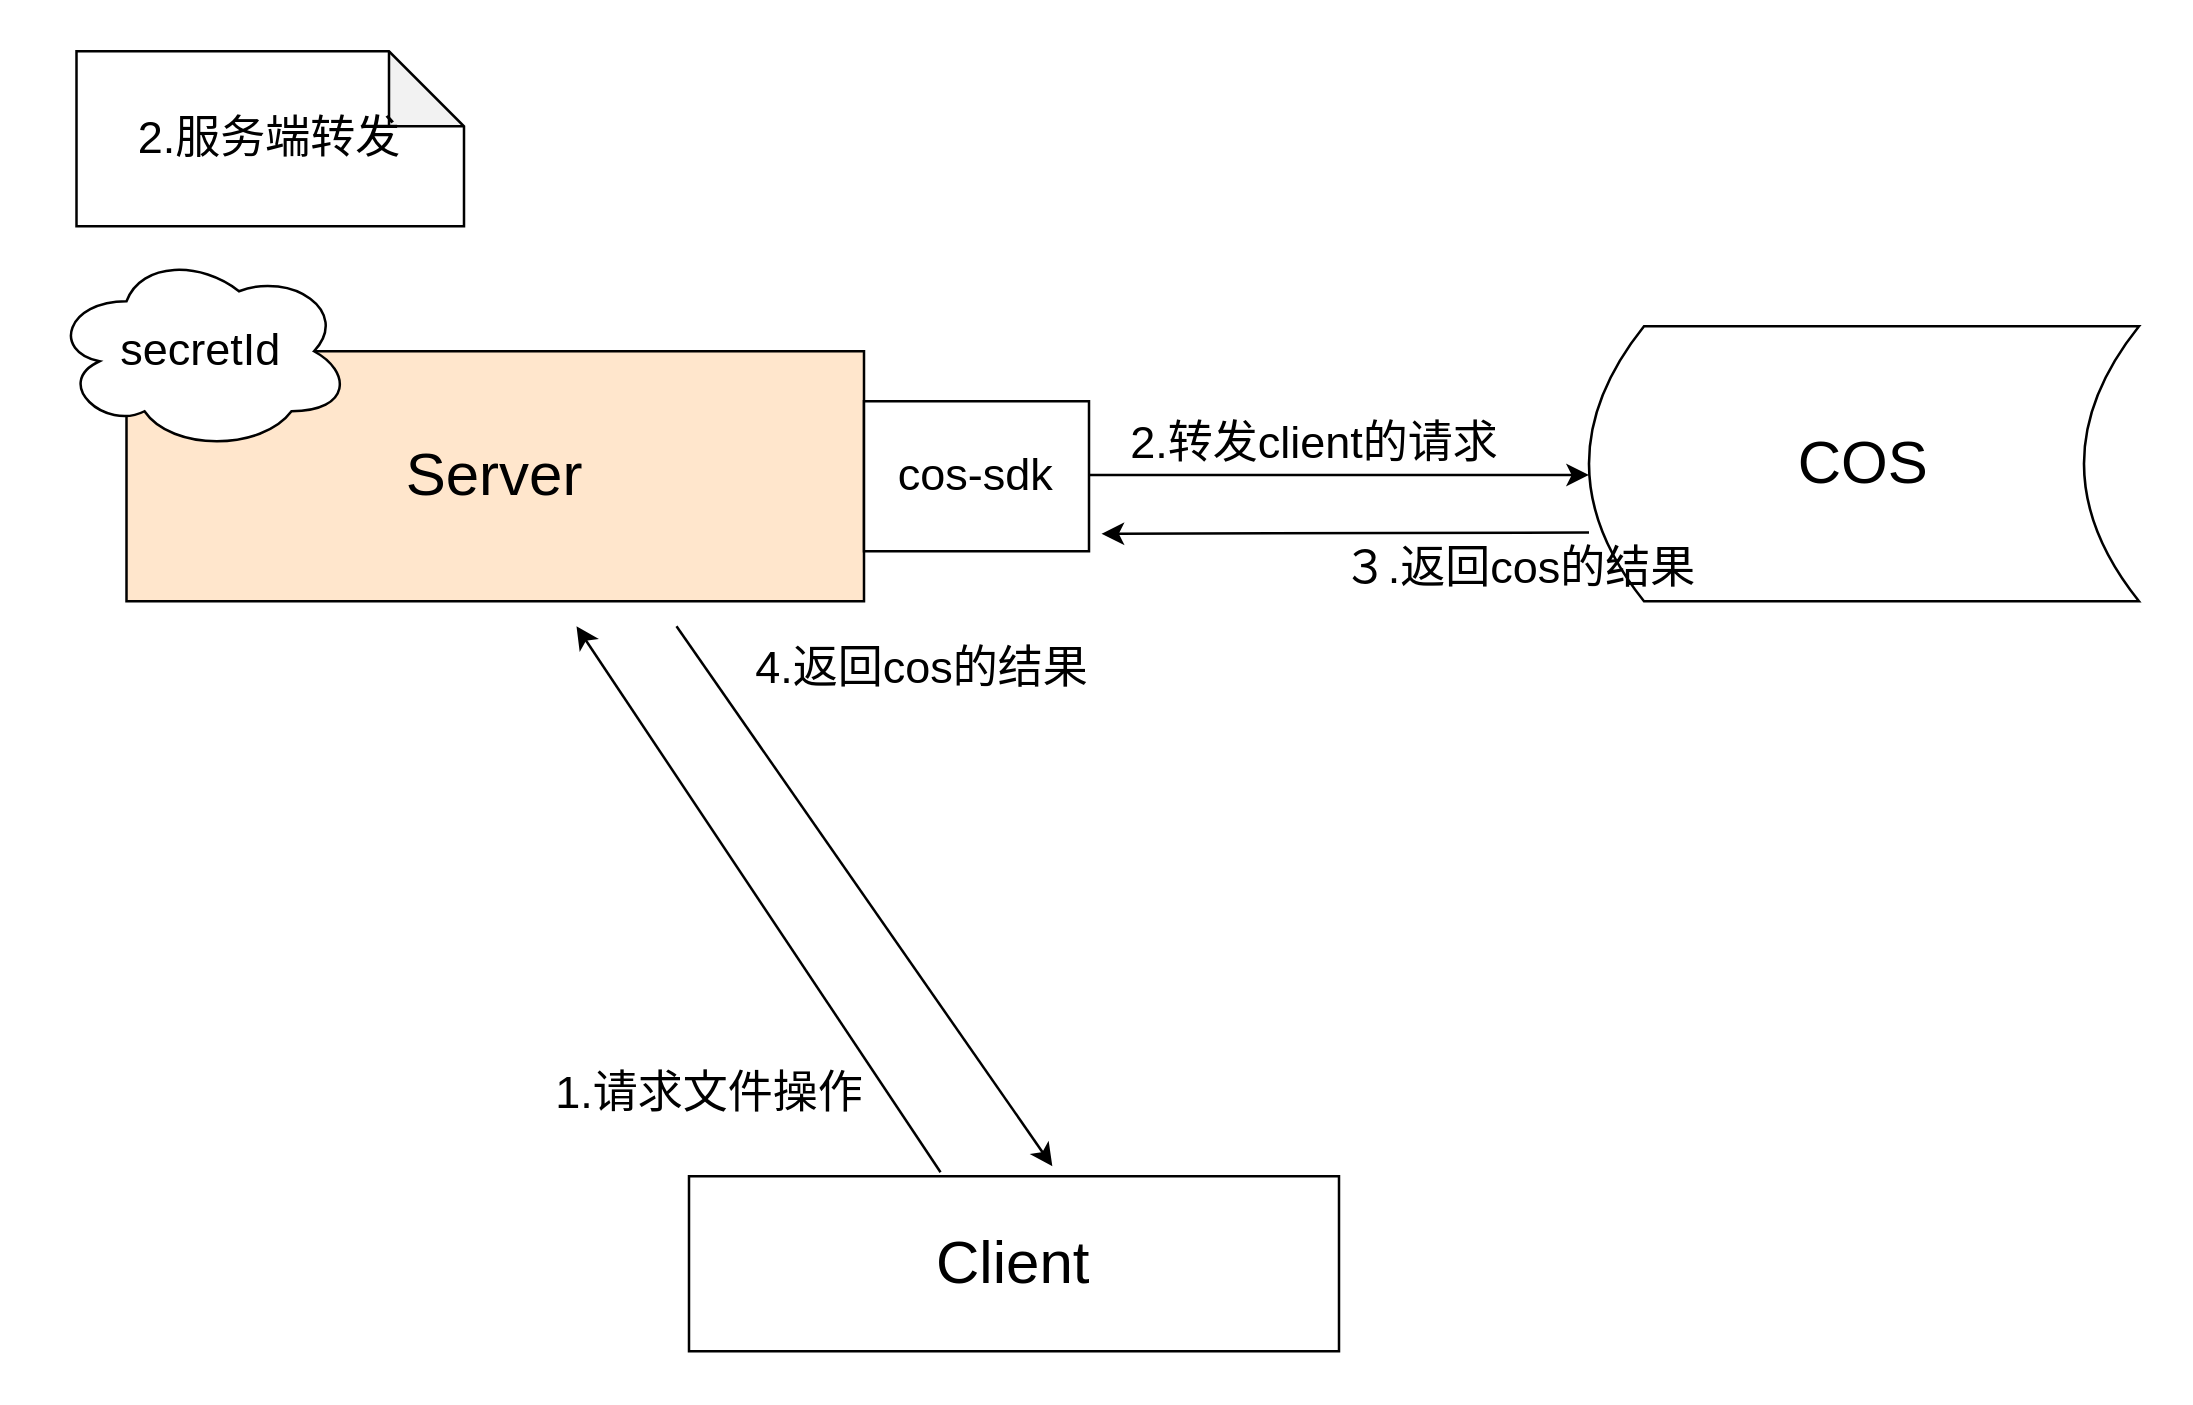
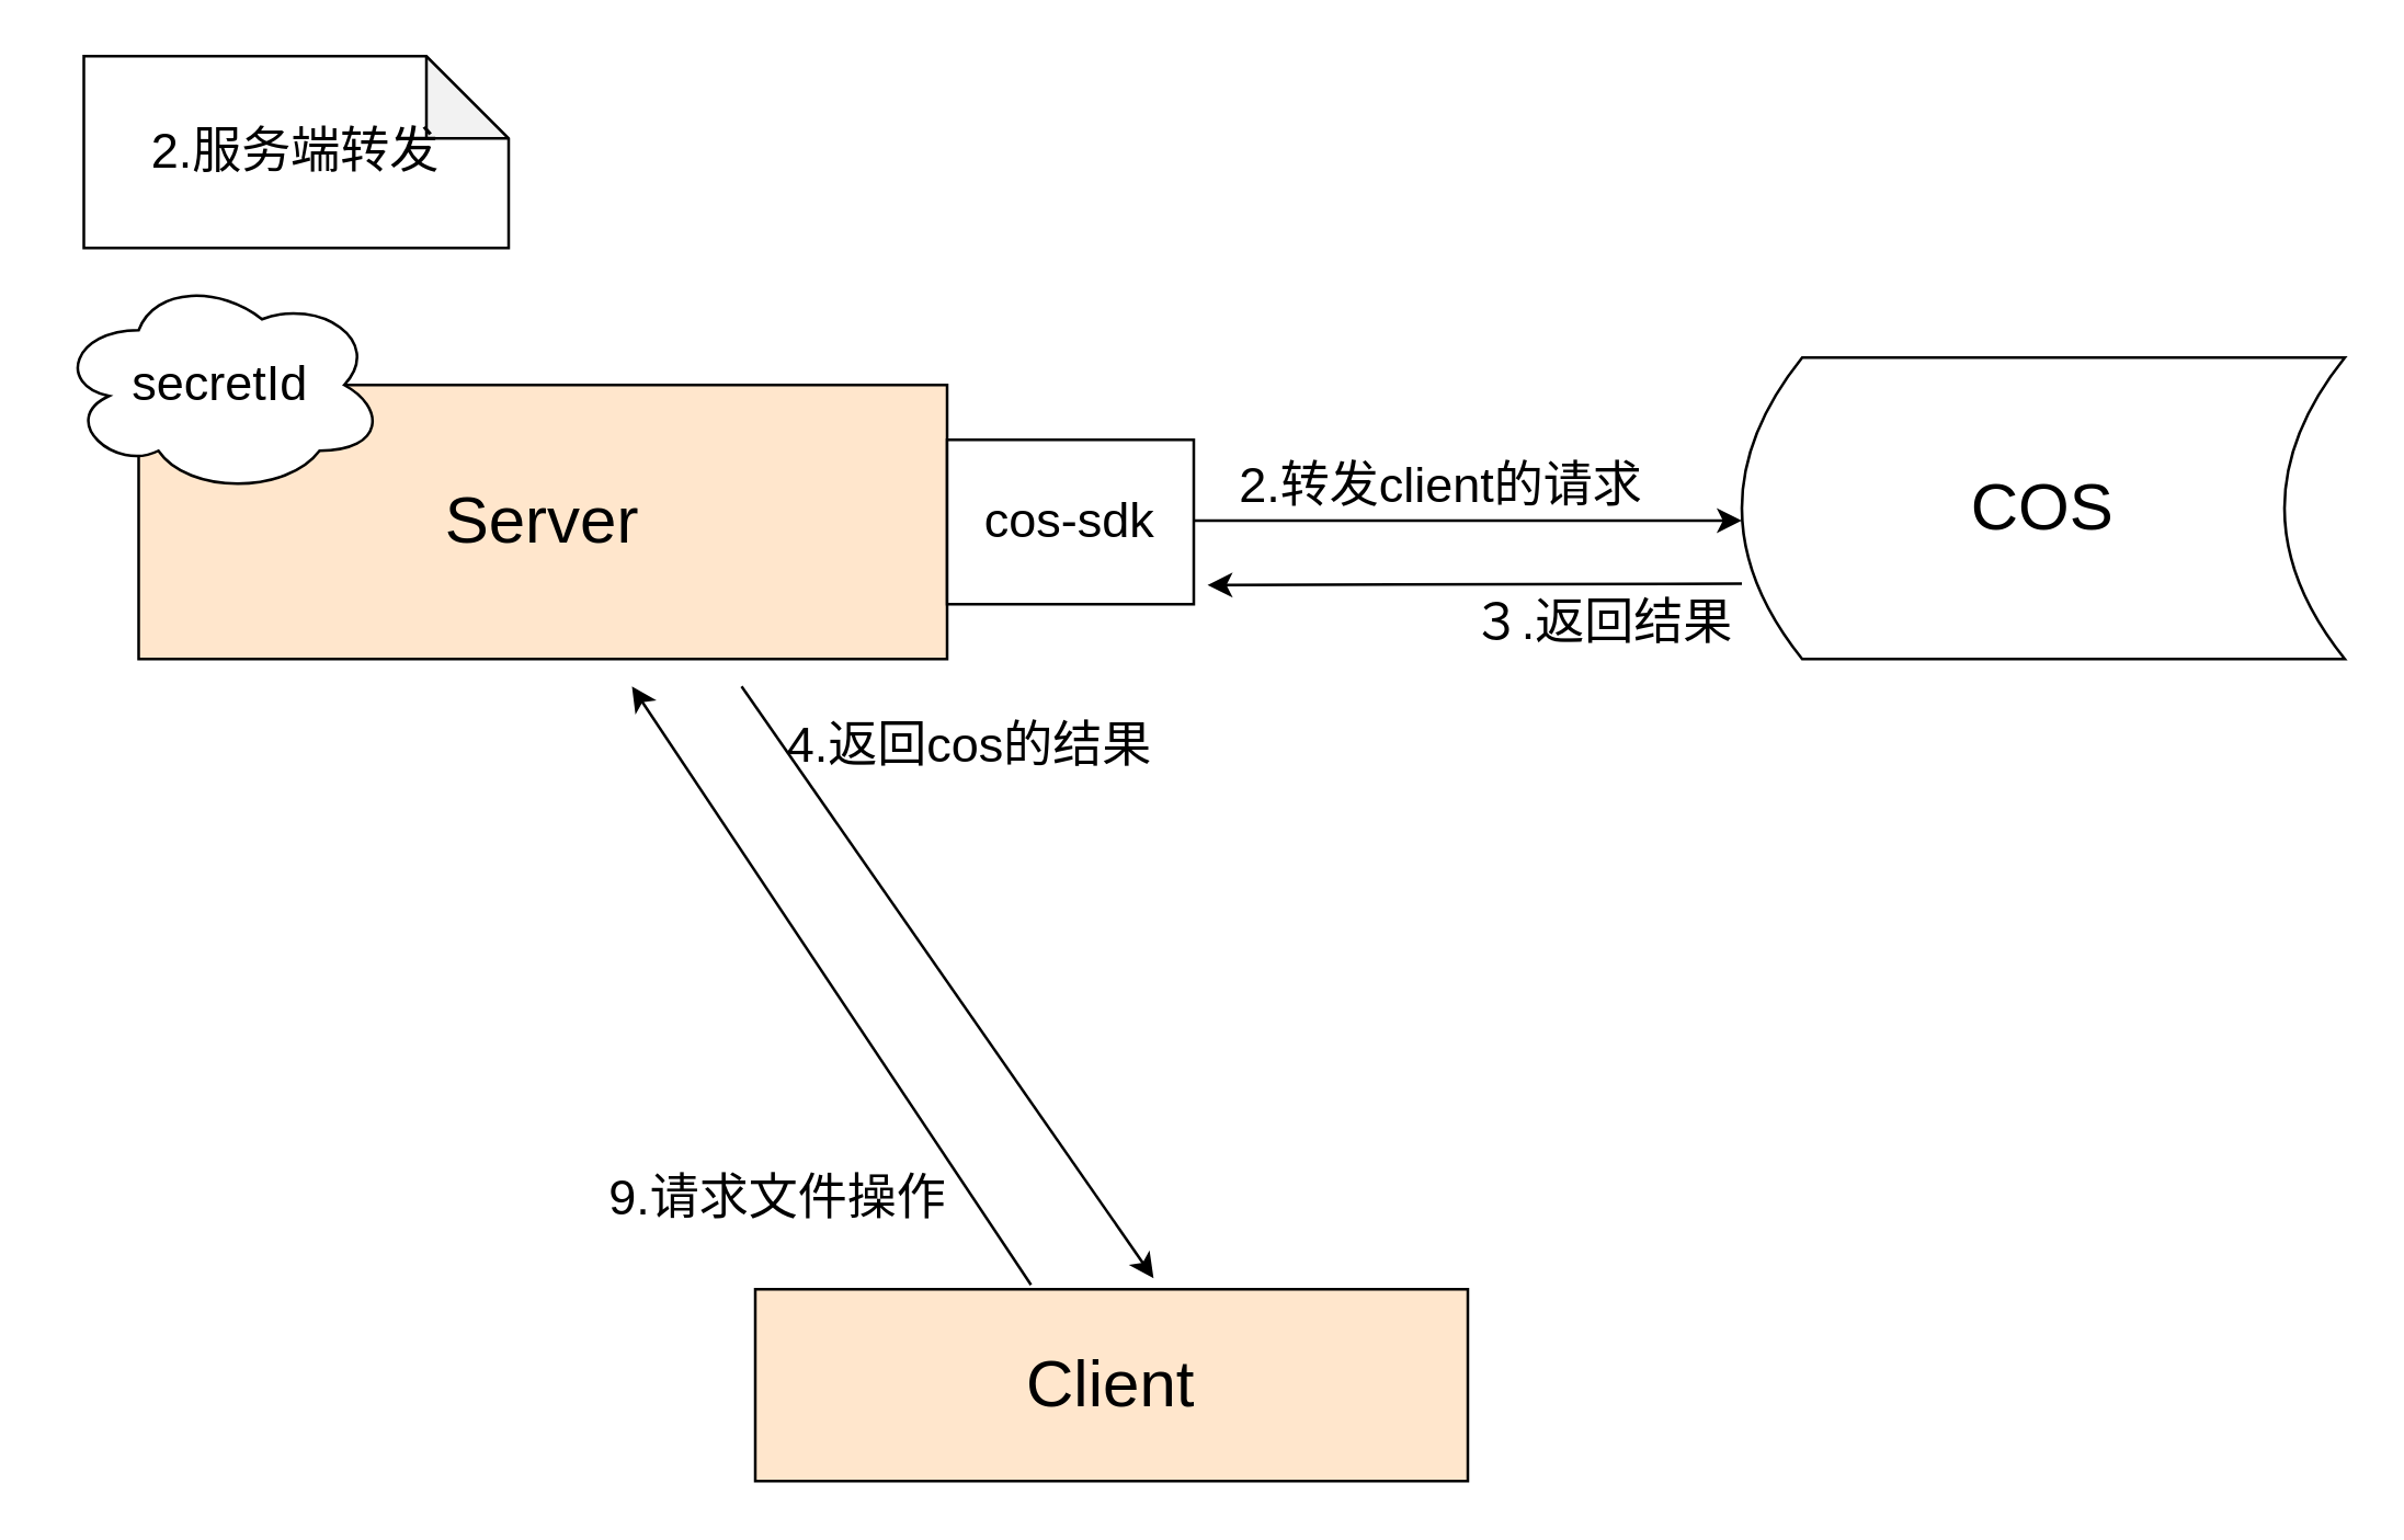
- <mxCell id="13" value="&lt;span style=&quot;text-align: center&quot;&gt;&lt;font style=&quot;font-size: 18px&quot;&gt;３.返回cos的结果&lt;/font&gt;&lt;/span&gt;" style="text;whiteSpace=wrap;html=1;" parent="1" vertex="1"><mxGeometry x="535" y="210" width="210" height="80" as="geometry" /></mxCell>
+ <mxCell id="13" value="&lt;span style=&quot;text-align: center&quot;&gt;&lt;font style=&quot;font-size: 18px&quot;&gt;３.返回结果&lt;/font&gt;&lt;/span&gt;" style="text;whiteSpace=wrap;html=1;" parent="1" vertex="1"><mxGeometry x="535" y="210" width="210" height="80" as="geometry" /></mxCell>
- <mxCell id="15" value="&lt;span style=&quot;text-align: center&quot;&gt;&lt;font style=&quot;font-size: 18px&quot;&gt;4.返回cos的结果&lt;/font&gt;&lt;/span&gt;" style="text;whiteSpace=wrap;html=1;" parent="1" vertex="1"><mxGeometry x="300" y="250" width="210" height="80" as="geometry" /></mxCell>
+ <mxCell id="15" value="&lt;span style=&quot;text-align: center&quot;&gt;&lt;font style=&quot;font-size: 18px&quot;&gt;4.返回cos的结果&lt;/font&gt;&lt;/span&gt;" style="text;whiteSpace=wrap;html=1;" parent="1" vertex="1"><mxGeometry x="285" y="255" width="210" height="80" as="geometry" /></mxCell>
- <mxCell id="6" value="&lt;span style=&quot;text-align: center&quot;&gt;&lt;font style=&quot;font-size: 18px&quot;&gt;1.请求文件操作&lt;/font&gt;&lt;/span&gt;" style="text;whiteSpace=wrap;html=1;" parent="1" vertex="1"><mxGeometry x="220" y="420" width="210" height="80" as="geometry" /></mxCell>
+ <mxCell id="6" value="&lt;span style=&quot;text-align: center&quot;&gt;&lt;font style=&quot;font-size: 18px&quot;&gt;9.请求文件操作&lt;/font&gt;&lt;/span&gt;" style="text;whiteSpace=wrap;html=1;" parent="1" vertex="1"><mxGeometry x="220" y="420" width="210" height="80" as="geometry" /></mxCell>
- <mxCell id="3" value="&lt;font style=&quot;font-size: 24px&quot;&gt;Client&lt;/font&gt;" style="rounded=0;whiteSpace=wrap;html=1;" parent="1" vertex="1"><mxGeometry x="275" y="470" width="260" height="70" as="geometry" /></mxCell>
+ <mxCell id="3" value="&lt;font style=&quot;font-size: 24px&quot;&gt;Client&lt;/font&gt;" style="rounded=0;whiteSpace=wrap;html=1;fillColor=#ffe6cc;" parent="1" vertex="1"><mxGeometry x="275" y="470" width="260" height="70" as="geometry" /></mxCell>
